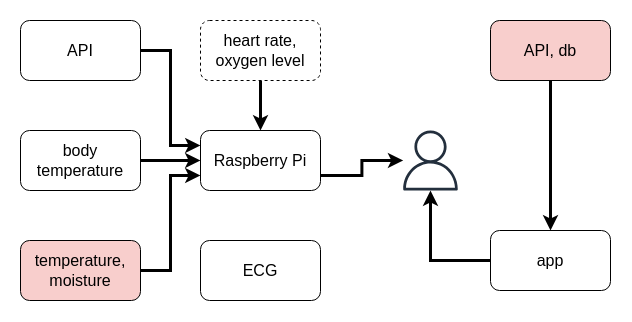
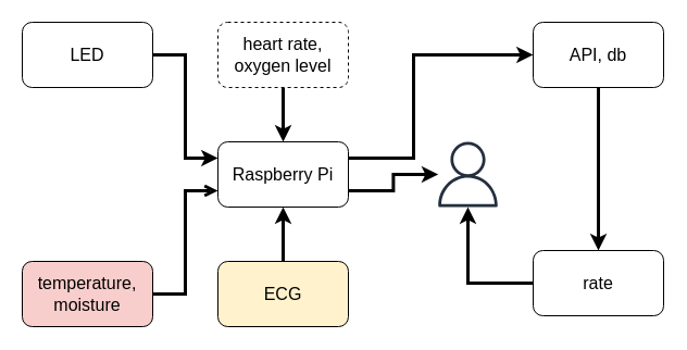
- <mxCell id="15" value="&lt;font style=&quot;font-size: 16px;&quot;&gt;API&lt;/font&gt;" style="rounded=1;whiteSpace=wrap;html=1;fontStyle=0" parent="1" vertex="1"><mxGeometry x="20" y="20" width="120" height="60" as="geometry" /></mxCell>
+ <mxCell id="15" value="&lt;font style=&quot;font-size: 16px;&quot;&gt;LED&lt;/font&gt;" style="rounded=1;whiteSpace=wrap;html=1;fontStyle=0" parent="1" vertex="1"><mxGeometry x="20" y="20" width="120" height="60" as="geometry" /></mxCell>
- <mxCell id="19" value="&lt;font style=&quot;font-size: 16px;&quot;&gt;API&lt;/font&gt;&lt;font style=&quot;font-size: 16px;&quot;&gt;, &lt;/font&gt;&lt;font style=&quot;font-size: 16px;&quot;&gt;db&lt;/font&gt;" style="rounded=1;whiteSpace=wrap;html=1;fontStyle=0;fillColor=#f8cecc;" parent="1" vertex="1"><mxGeometry x="490" y="20" width="120" height="60" as="geometry" /></mxCell>
+ <mxCell id="19" value="&lt;font style=&quot;font-size: 16px;&quot;&gt;API&lt;/font&gt;&lt;font style=&quot;font-size: 16px;&quot;&gt;, &lt;/font&gt;&lt;font style=&quot;font-size: 16px;&quot;&gt;db&lt;/font&gt;" style="rounded=1;whiteSpace=wrap;html=1;fontStyle=0" parent="1" vertex="1"><mxGeometry x="490" y="20" width="120" height="60" as="geometry" /></mxCell>
+ <mxCell id="3" style="edgeStyle=orthogonalEdgeStyle;rounded=0;orthogonalLoop=1;jettySize=auto;html=1;exitX=1;exitY=0.25;exitDx=0;exitDy=0;entryX=0;entryY=0.5;entryDx=0;entryDy=0;fontSize=16;strokeWidth=3;" parent="1" source="4" target="19" edge="1"><mxGeometry relative="1" as="geometry"><Array as="points"><mxPoint x="380" y="145" /><mxPoint x="380" y="50" /></Array></mxGeometry></mxCell>
- <mxCell id="11" value="&lt;font style=&quot;font-size: 16px;&quot;&gt;body temperature&lt;br&gt;&lt;/font&gt;" style="rounded=1;whiteSpace=wrap;html=1;fontStyle=0" parent="1" vertex="1"><mxGeometry x="20" y="130" width="120" height="60" as="geometry" /></mxCell>
- <mxCell id="10" style="edgeStyle=orthogonalEdgeStyle;rounded=0;orthogonalLoop=1;jettySize=auto;html=1;exitX=1;exitY=0.5;exitDx=0;exitDy=0;entryX=0;entryY=0.5;entryDx=0;entryDy=0;fontSize=16;strokeWidth=3;" parent="1" source="11" target="4" edge="1"><mxGeometry relative="1" as="geometry" /></mxCell>
- <mxCell id="12" style="edgeStyle=orthogonalEdgeStyle;rounded=0;orthogonalLoop=1;jettySize=auto;html=1;exitX=1;exitY=0.5;exitDx=0;exitDy=0;entryX=0;entryY=0.75;entryDx=0;entryDy=0;fontSize=16;strokeWidth=3;" parent="1" source="13" target="4" edge="1"><mxGeometry relative="1" as="geometry" /></mxCell>
+ <mxCell id="12" style="edgeStyle=orthogonalEdgeStyle;rounded=0;orthogonalLoop=1;jettySize=auto;html=1;exitX=1;exitY=0.5;exitDx=0;exitDy=0;entryX=0;entryY=0.75;entryDx=0;entryDy=0;fontSize=16;strokeWidth=3;endArrow=open;" parent="1" source="13" target="4" edge="1"><mxGeometry relative="1" as="geometry" /></mxCell>
+ <mxCell id="8" style="edgeStyle=orthogonalEdgeStyle;rounded=0;orthogonalLoop=1;jettySize=auto;html=1;exitX=0.5;exitY=0;exitDx=0;exitDy=0;entryX=0.5;entryY=1;entryDx=0;entryDy=0;fontSize=16;strokeWidth=3;" parent="1" source="9" target="4" edge="1"><mxGeometry relative="1" as="geometry" /></mxCell>
- <mxCell id="17" value="&lt;font style=&quot;font-size: 16px;&quot;&gt;app&lt;/font&gt;" style="rounded=1;whiteSpace=wrap;html=1;fontStyle=0" parent="1" vertex="1"><mxGeometry x="490" y="230" width="120" height="60" as="geometry" /></mxCell>
+ <mxCell id="17" value="&lt;font style=&quot;font-size: 16px;&quot;&gt;rate&lt;/font&gt;" style="rounded=1;whiteSpace=wrap;html=1;fontStyle=0" parent="1" vertex="1"><mxGeometry x="490" y="230" width="120" height="60" as="geometry" /></mxCell>
- <mxCell id="9" value="&lt;font style=&quot;font-size: 16px;&quot;&gt;ECG&lt;/font&gt;" style="rounded=1;whiteSpace=wrap;html=1;fontStyle=0" parent="1" vertex="1"><mxGeometry x="200" y="240" width="120" height="60" as="geometry" /></mxCell>
+ <mxCell id="9" value="&lt;font style=&quot;font-size: 16px;&quot;&gt;ECG&lt;/font&gt;" style="rounded=1;whiteSpace=wrap;html=1;fontStyle=0;fillColor=#fff2cc;" parent="1" vertex="1"><mxGeometry x="200" y="240" width="120" height="60" as="geometry" /></mxCell>
